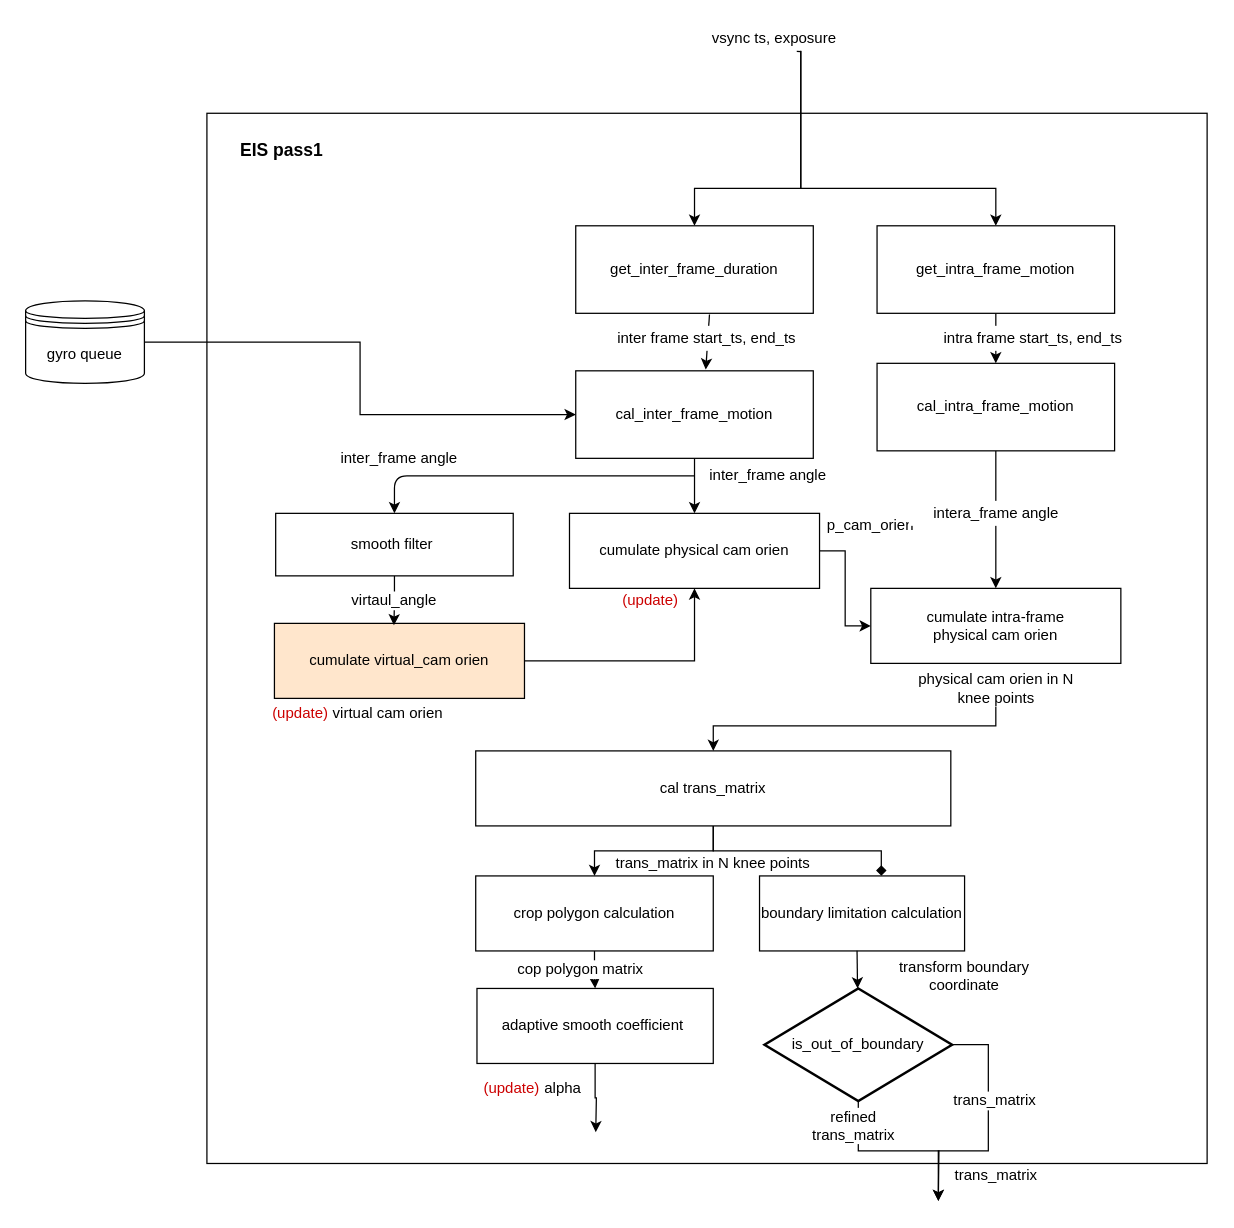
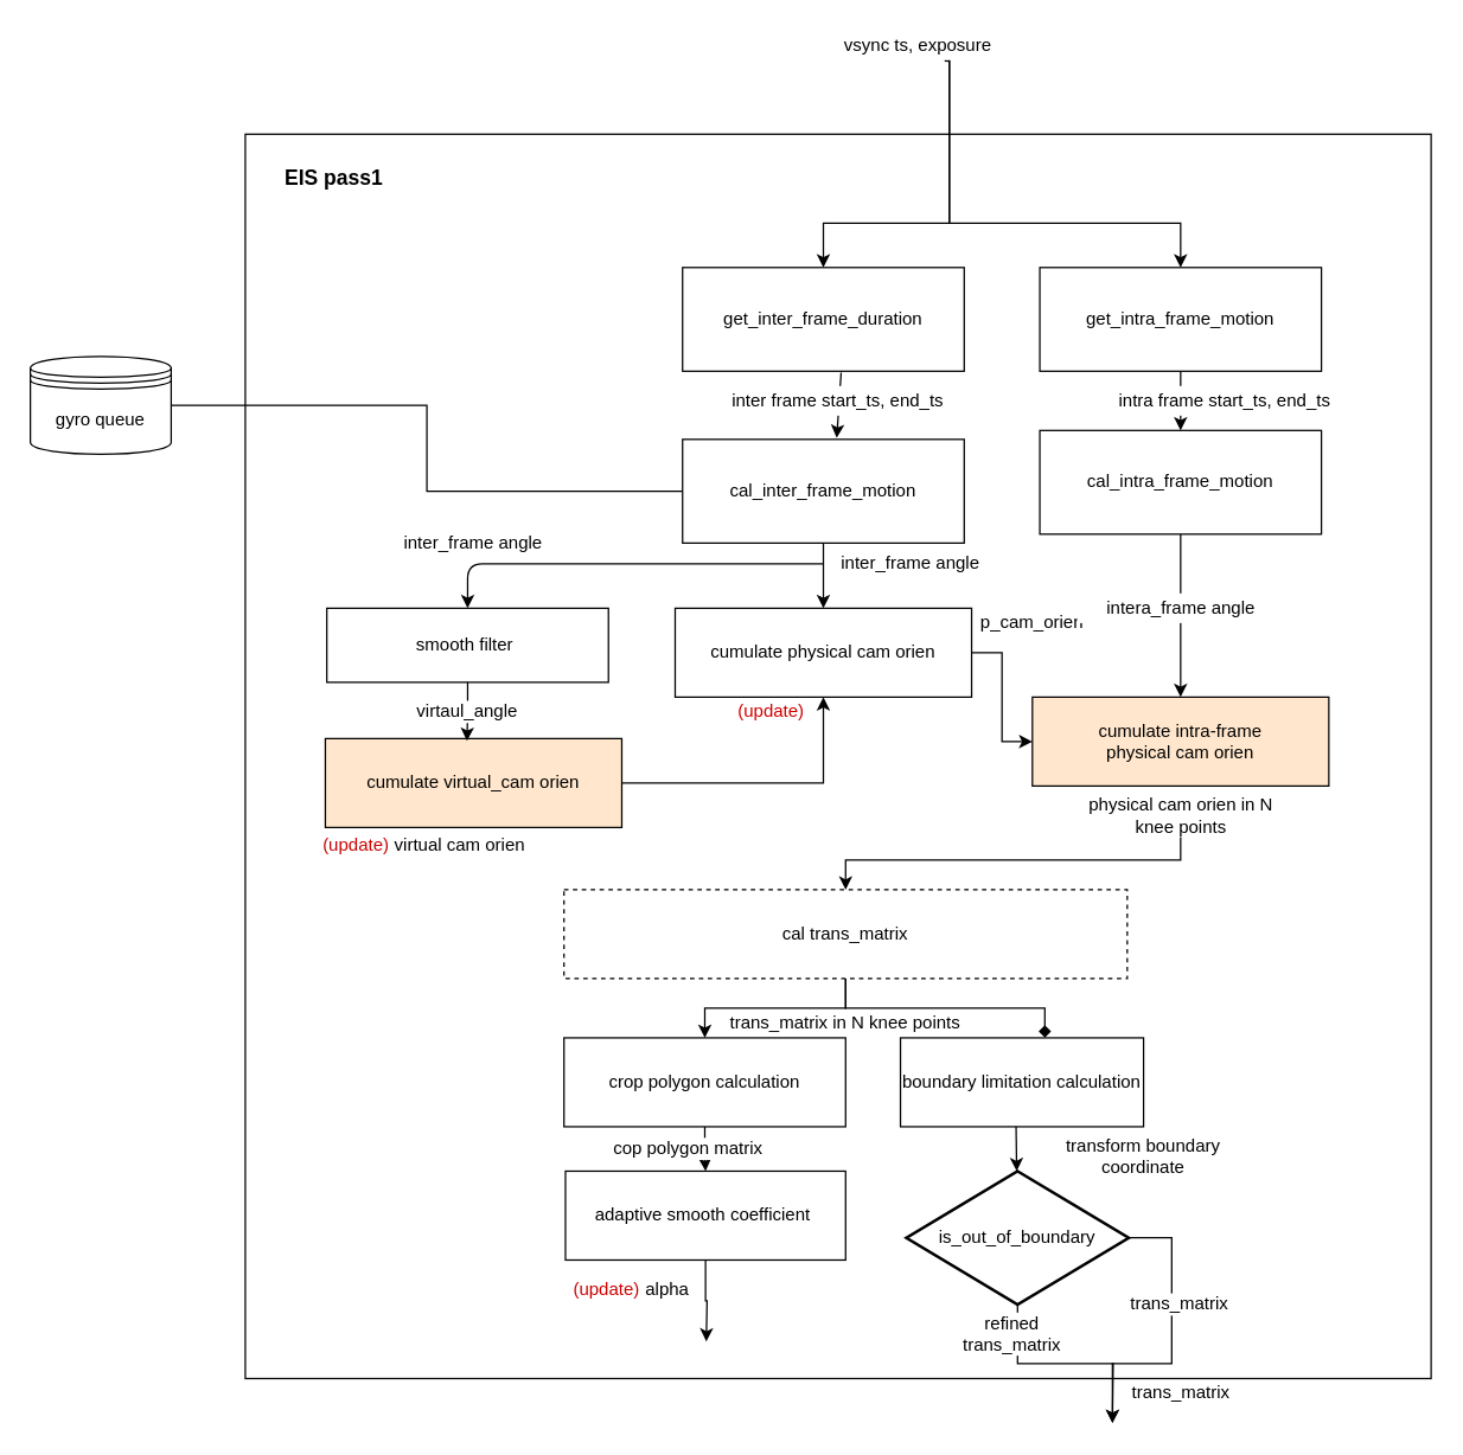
- <mxCell id="49" style="edgeStyle=orthogonalEdgeStyle;rounded=0;orthogonalLoop=1;jettySize=auto;html=1;entryX=0;entryY=0.5;entryDx=0;entryDy=0;" edge="1" parent="1" source="50" target="8"><mxGeometry relative="1" as="geometry" /></mxCell>
+ <mxCell id="49" style="edgeStyle=orthogonalEdgeStyle;rounded=0;orthogonalLoop=1;jettySize=auto;html=1;entryX=0;entryY=0.5;entryDx=0;entryDy=0;endArrow=none;" edge="1" parent="1" source="50" target="8"><mxGeometry relative="1" as="geometry" /></mxCell>
- <mxCell id="28" value="cumulate intra-frame&lt;br&gt;physical cam orien" style="rounded=0;whiteSpace=wrap;html=1;" vertex="1" parent="1"><mxGeometry x="696" y="470" width="200" height="60" as="geometry" /></mxCell>
+ <mxCell id="28" value="cumulate intra-frame&lt;br&gt;physical cam orien" style="rounded=0;whiteSpace=wrap;html=1;fillColor=#ffe6cc;" vertex="1" parent="1"><mxGeometry x="696" y="470" width="200" height="60" as="geometry" /></mxCell>
- <mxCell id="22" value="cal trans_matrix" style="rounded=0;whiteSpace=wrap;html=1;" vertex="1" parent="1"><mxGeometry x="380" y="600" width="380" height="60" as="geometry" /></mxCell>
+ <mxCell id="22" value="cal trans_matrix" style="rounded=0;whiteSpace=wrap;html=1;dashed=1;" vertex="1" parent="1"><mxGeometry x="380" y="600" width="380" height="60" as="geometry" /></mxCell>
